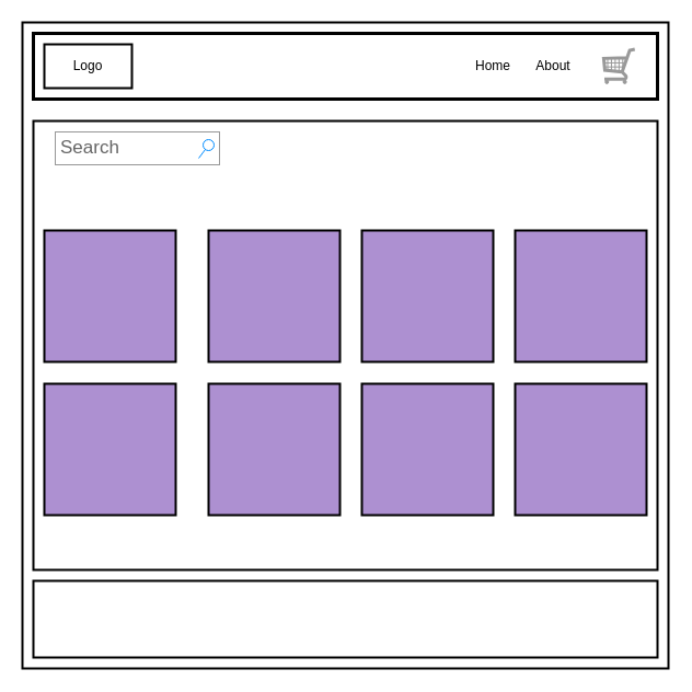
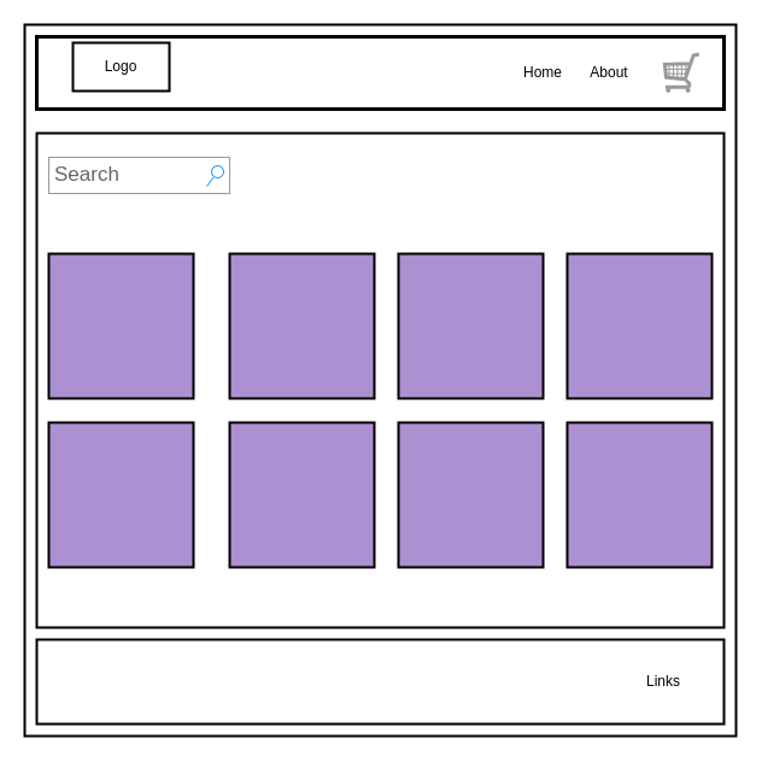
- <mxCell id="4" value="Logo" style="rounded=0;whiteSpace=wrap;html=1;strokeWidth=2;" vertex="1" parent="1"><mxGeometry x="40" y="40" width="80" height="40" as="geometry" /></mxCell>
+ <mxCell id="4" value="Logo" style="rounded=0;whiteSpace=wrap;html=1;strokeWidth=2;" vertex="1" parent="1"><mxGeometry x="60" y="35" width="80" height="40" as="geometry" /></mxCell>
- <mxCell id="11" value="Search" style="strokeWidth=1;shadow=0;dashed=0;align=center;html=1;shape=mxgraph.mockup.forms.searchBox;strokeColor=#999999;mainText=;strokeColor2=#008cff;fontColor=#666666;fontSize=17;align=left;spacingLeft=3;fillColor=default;" vertex="1" parent="1"><mxGeometry x="50" y="120" width="150" height="30" as="geometry" /></mxCell>
+ <mxCell id="11" value="Search" style="strokeWidth=1;shadow=0;dashed=0;align=center;html=1;shape=mxgraph.mockup.forms.searchBox;strokeColor=#999999;mainText=;strokeColor2=#008cff;fontColor=#666666;fontSize=17;align=left;spacingLeft=3;fillColor=default;" vertex="1" parent="1"><mxGeometry x="40" y="130" width="150" height="30" as="geometry" /></mxCell>
+ <mxCell id="10" value="Links" style="text;html=1;strokeColor=none;fillColor=none;align=center;verticalAlign=middle;whiteSpace=wrap;rounded=0;strokeWidth=2;" vertex="1" parent="1"><mxGeometry x="520" y="550" width="60" height="30" as="geometry" /></mxCell>
